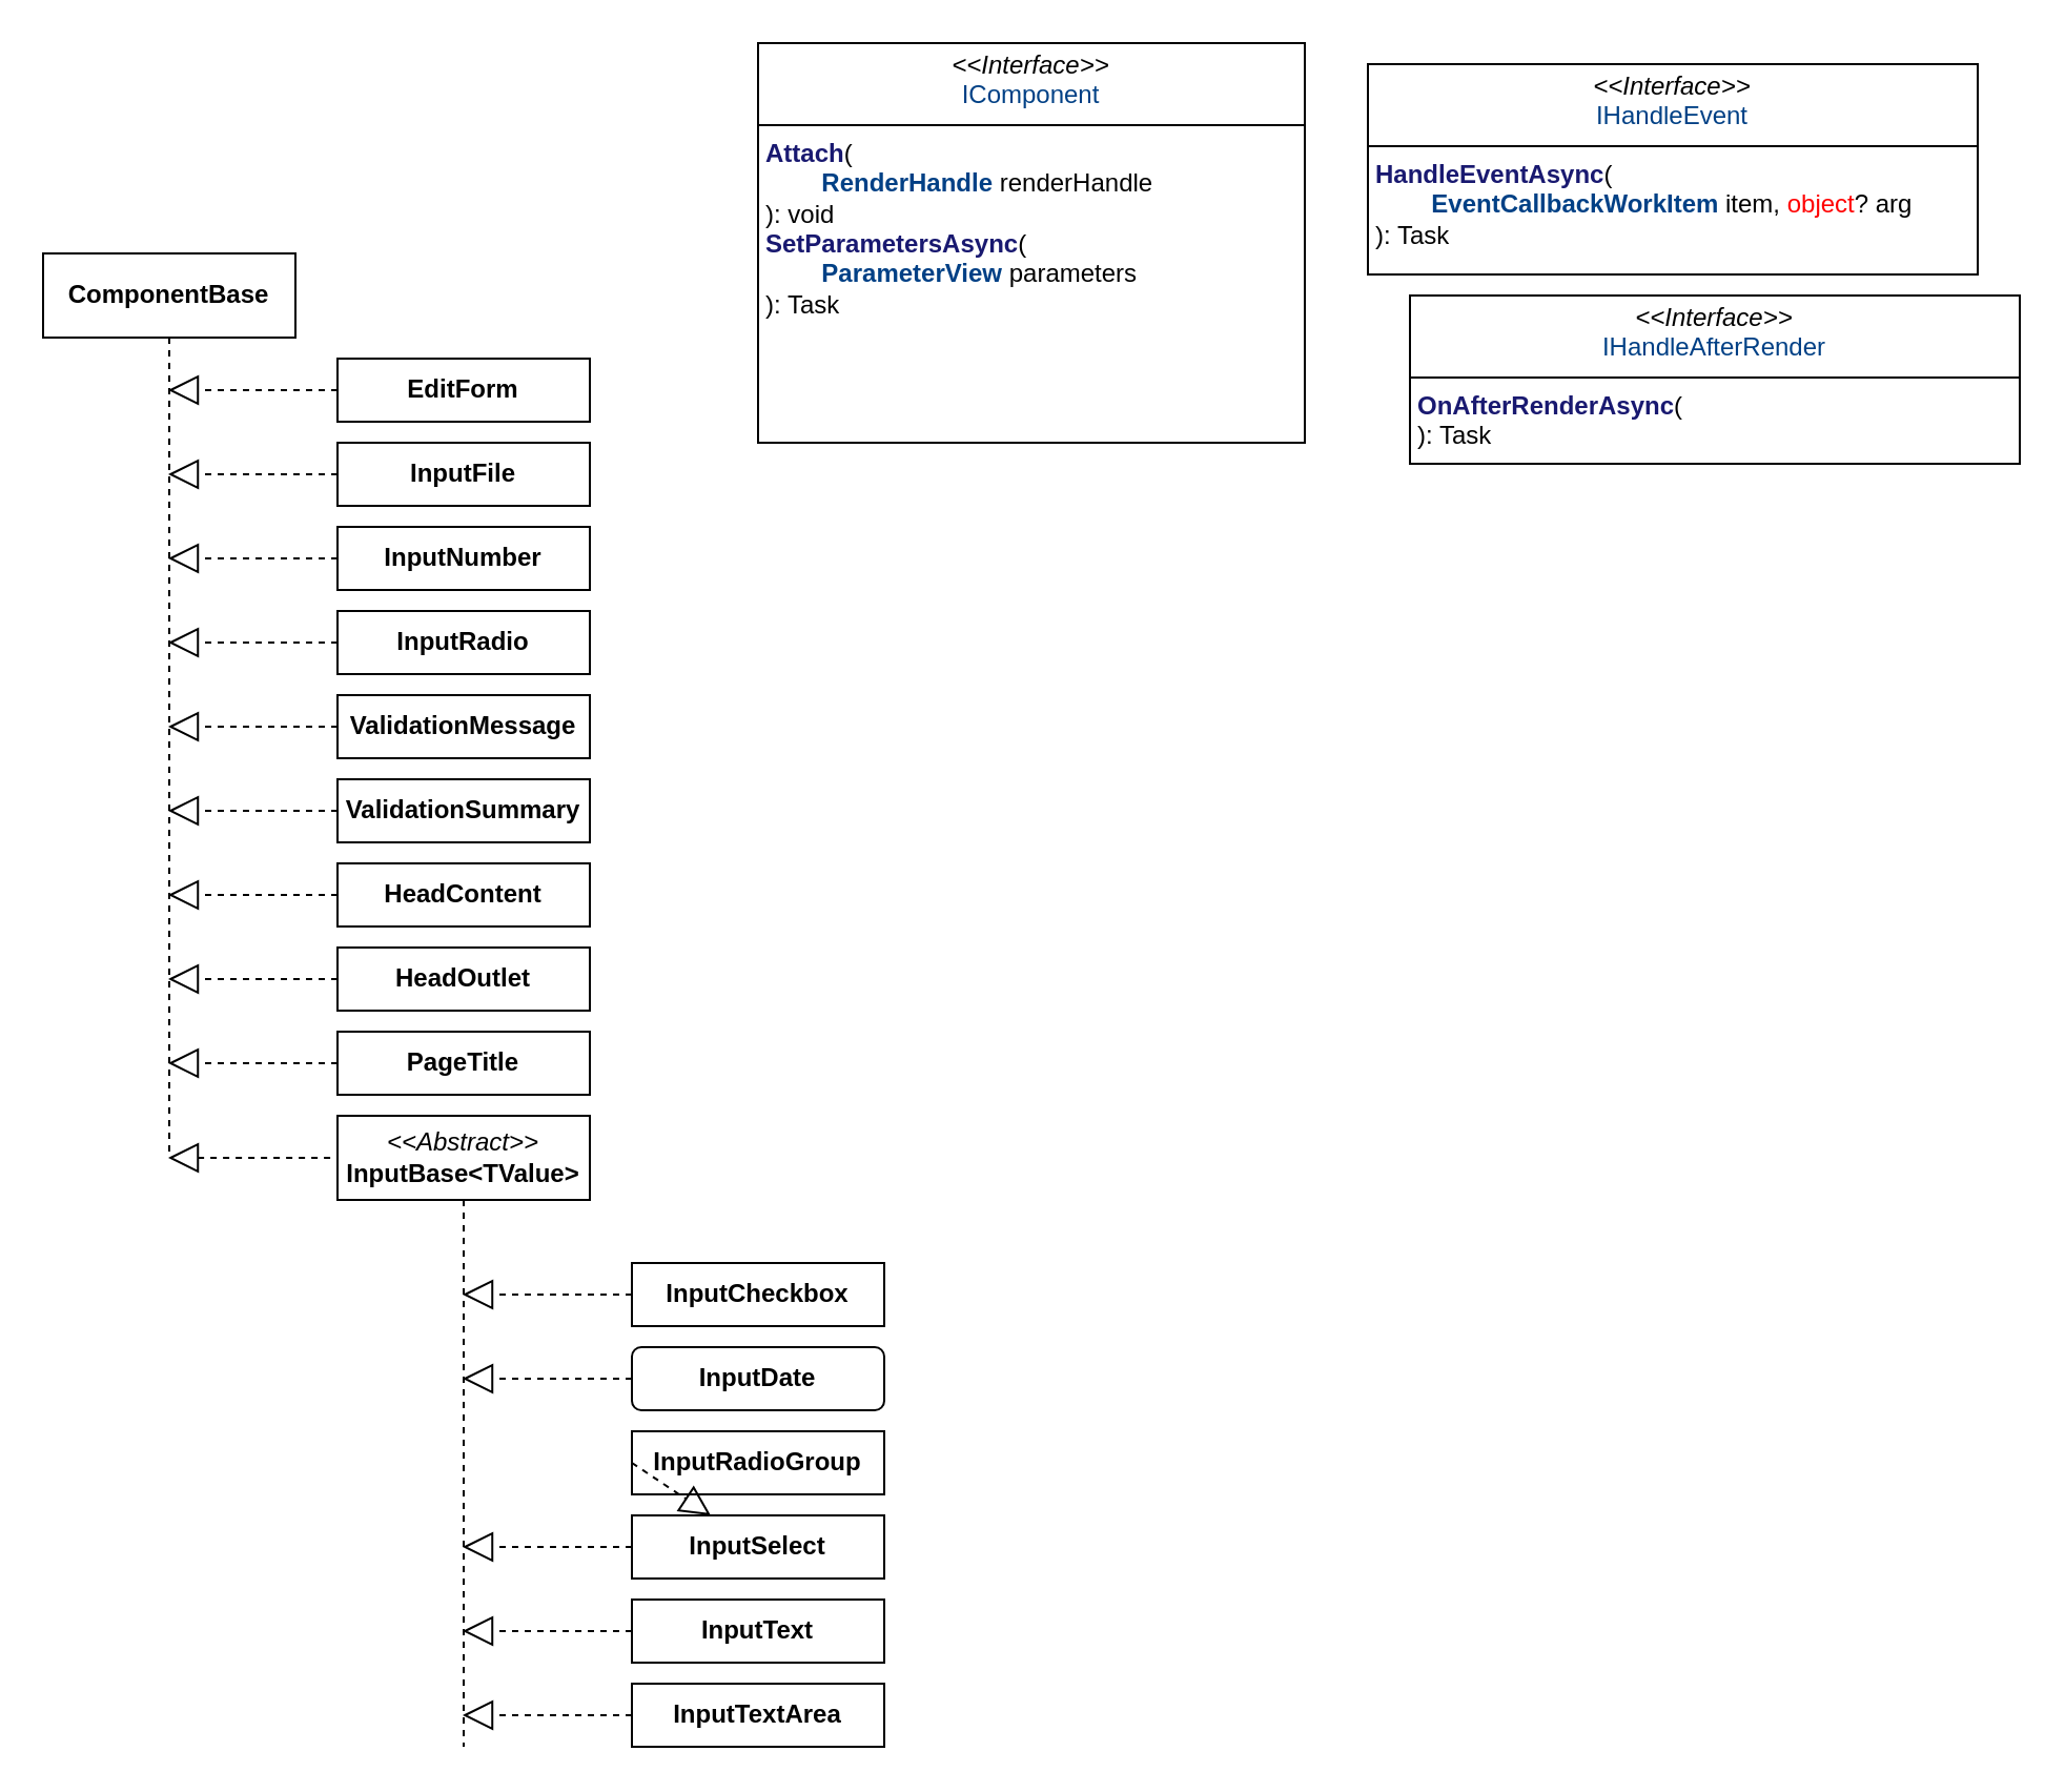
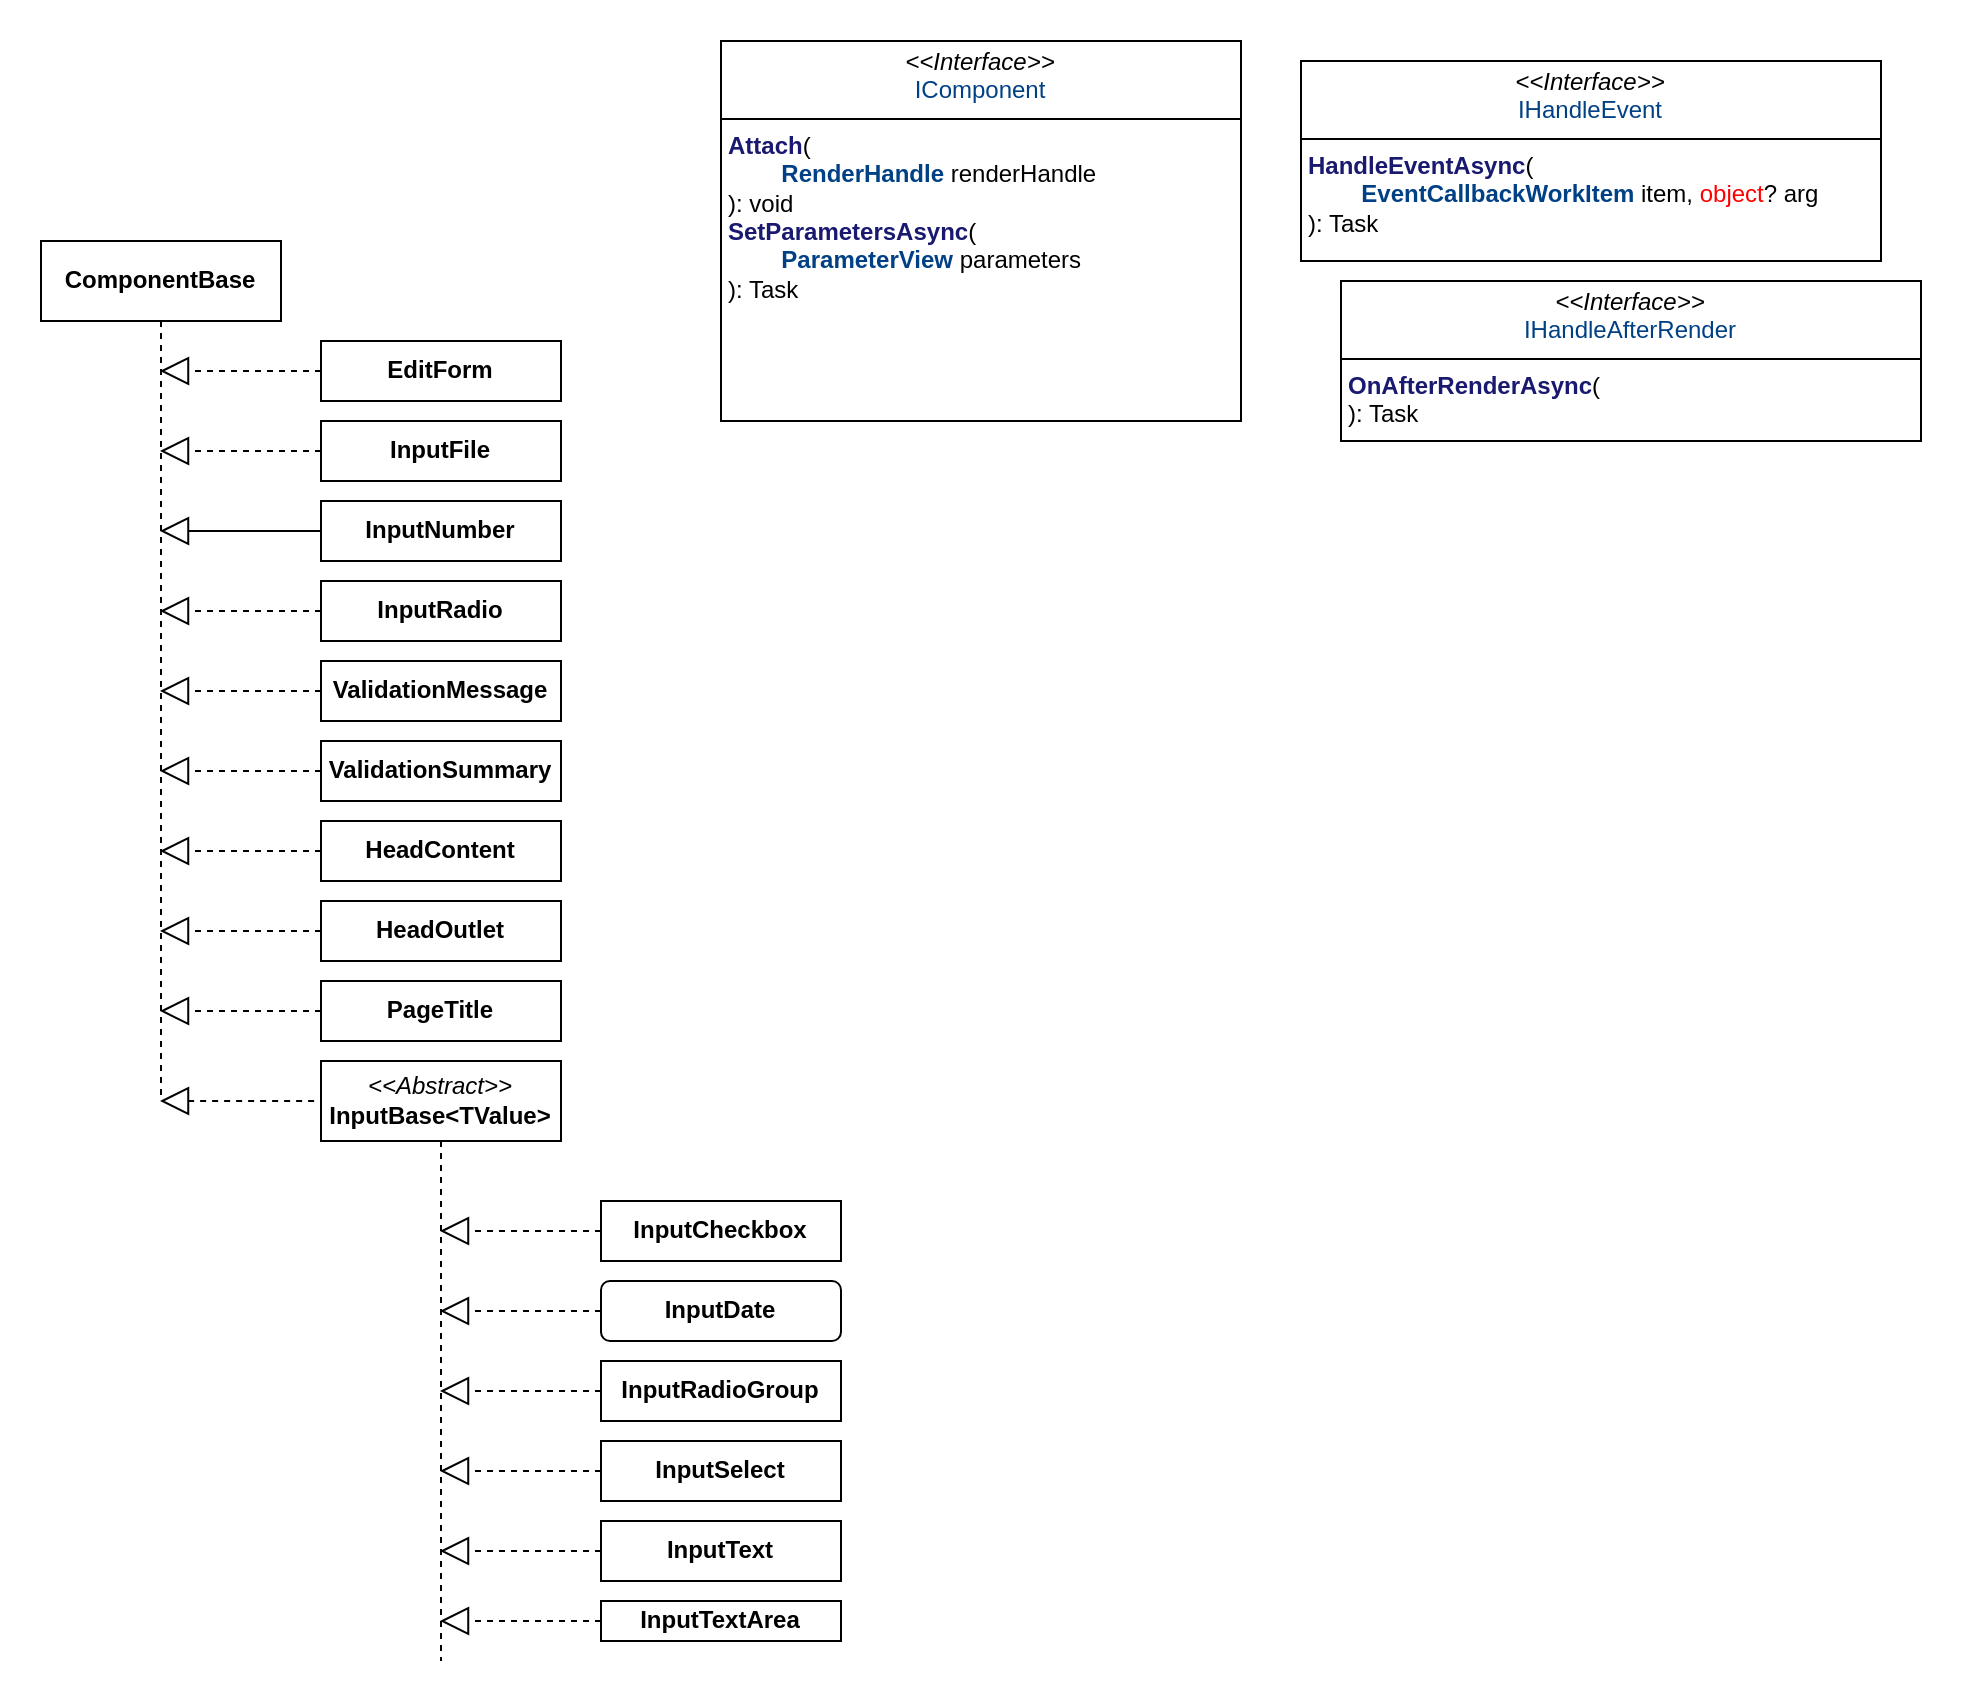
- <mxCell id="7" value="" style="endArrow=block;dashed=1;endFill=0;endSize=12;html=1;rounded=0;exitX=0;exitY=0.5;exitDx=0;exitDy=0;" parent="1" source="6" target="2" edge="1"><mxGeometry width="160" relative="1" as="geometry"><mxPoint x="10.004" y="500" as="sourcePoint" /><mxPoint x="89.98" y="500" as="targetPoint" /></mxGeometry></mxCell>
+ <mxCell id="7" value="" style="endArrow=block;dashed=0;endFill=0;endSize=12;html=1;rounded=0;exitX=0;exitY=0.5;exitDx=0;exitDy=0;" parent="1" source="6" target="2" edge="1"><mxGeometry width="160" relative="1" as="geometry"><mxPoint x="10.004" y="500" as="sourcePoint" /><mxPoint x="89.98" y="500" as="targetPoint" /></mxGeometry></mxCell>
- <mxCell id="18" value="" style="endArrow=block;dashed=1;endFill=0;endSize=12;html=1;rounded=0;exitX=0;exitY=0.5;exitDx=0;exitDy=0;" parent="1" source="17" target="19" edge="1"><mxGeometry width="160" relative="1" as="geometry"><mxPoint x="370" y="800" as="sourcePoint" /><mxPoint x="230" y="725" as="targetPoint" /></mxGeometry></mxCell>
+ <mxCell id="18" value="" style="endArrow=block;dashed=1;endFill=0;endSize=12;html=1;rounded=0;exitX=0;exitY=0.5;exitDx=0;exitDy=0;" parent="1" source="17" target="12" edge="1"><mxGeometry width="160" relative="1" as="geometry"><mxPoint x="370" y="800" as="sourcePoint" /><mxPoint x="230" y="725" as="targetPoint" /></mxGeometry></mxCell>
- <mxCell id="23" value="&lt;b&gt;InputTextArea&lt;/b&gt;" style="html=1;whiteSpace=wrap;" parent="1" vertex="1"><mxGeometry x="300" y="800" width="120" height="30" as="geometry" /></mxCell>
+ <mxCell id="23" value="&lt;b&gt;InputTextArea&lt;/b&gt;" style="html=1;whiteSpace=wrap;" parent="1" vertex="1"><mxGeometry x="300" y="800" width="120" height="20" as="geometry" /></mxCell>
